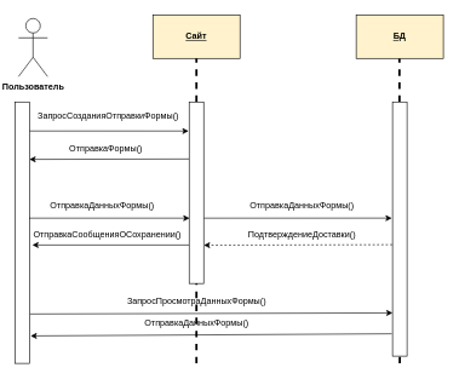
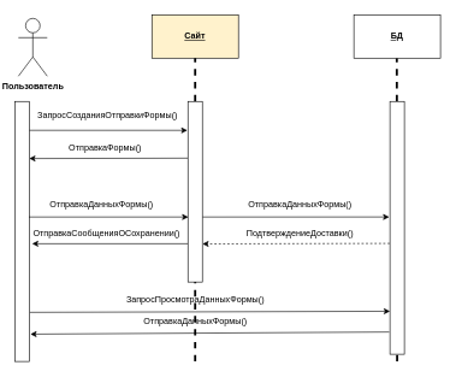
- <mxCell id="5" value="БД" style="rounded=0;whiteSpace=wrap;html=1;fontStyle=5;fillColor=#fff2cc;" parent="1" vertex="1"><mxGeometry x="490" y="20" width="120" height="60" as="geometry" /></mxCell>
+ <mxCell id="5" value="БД" style="rounded=0;whiteSpace=wrap;html=1;fontStyle=5" parent="1" vertex="1"><mxGeometry x="490" y="20" width="120" height="60" as="geometry" /></mxCell>
